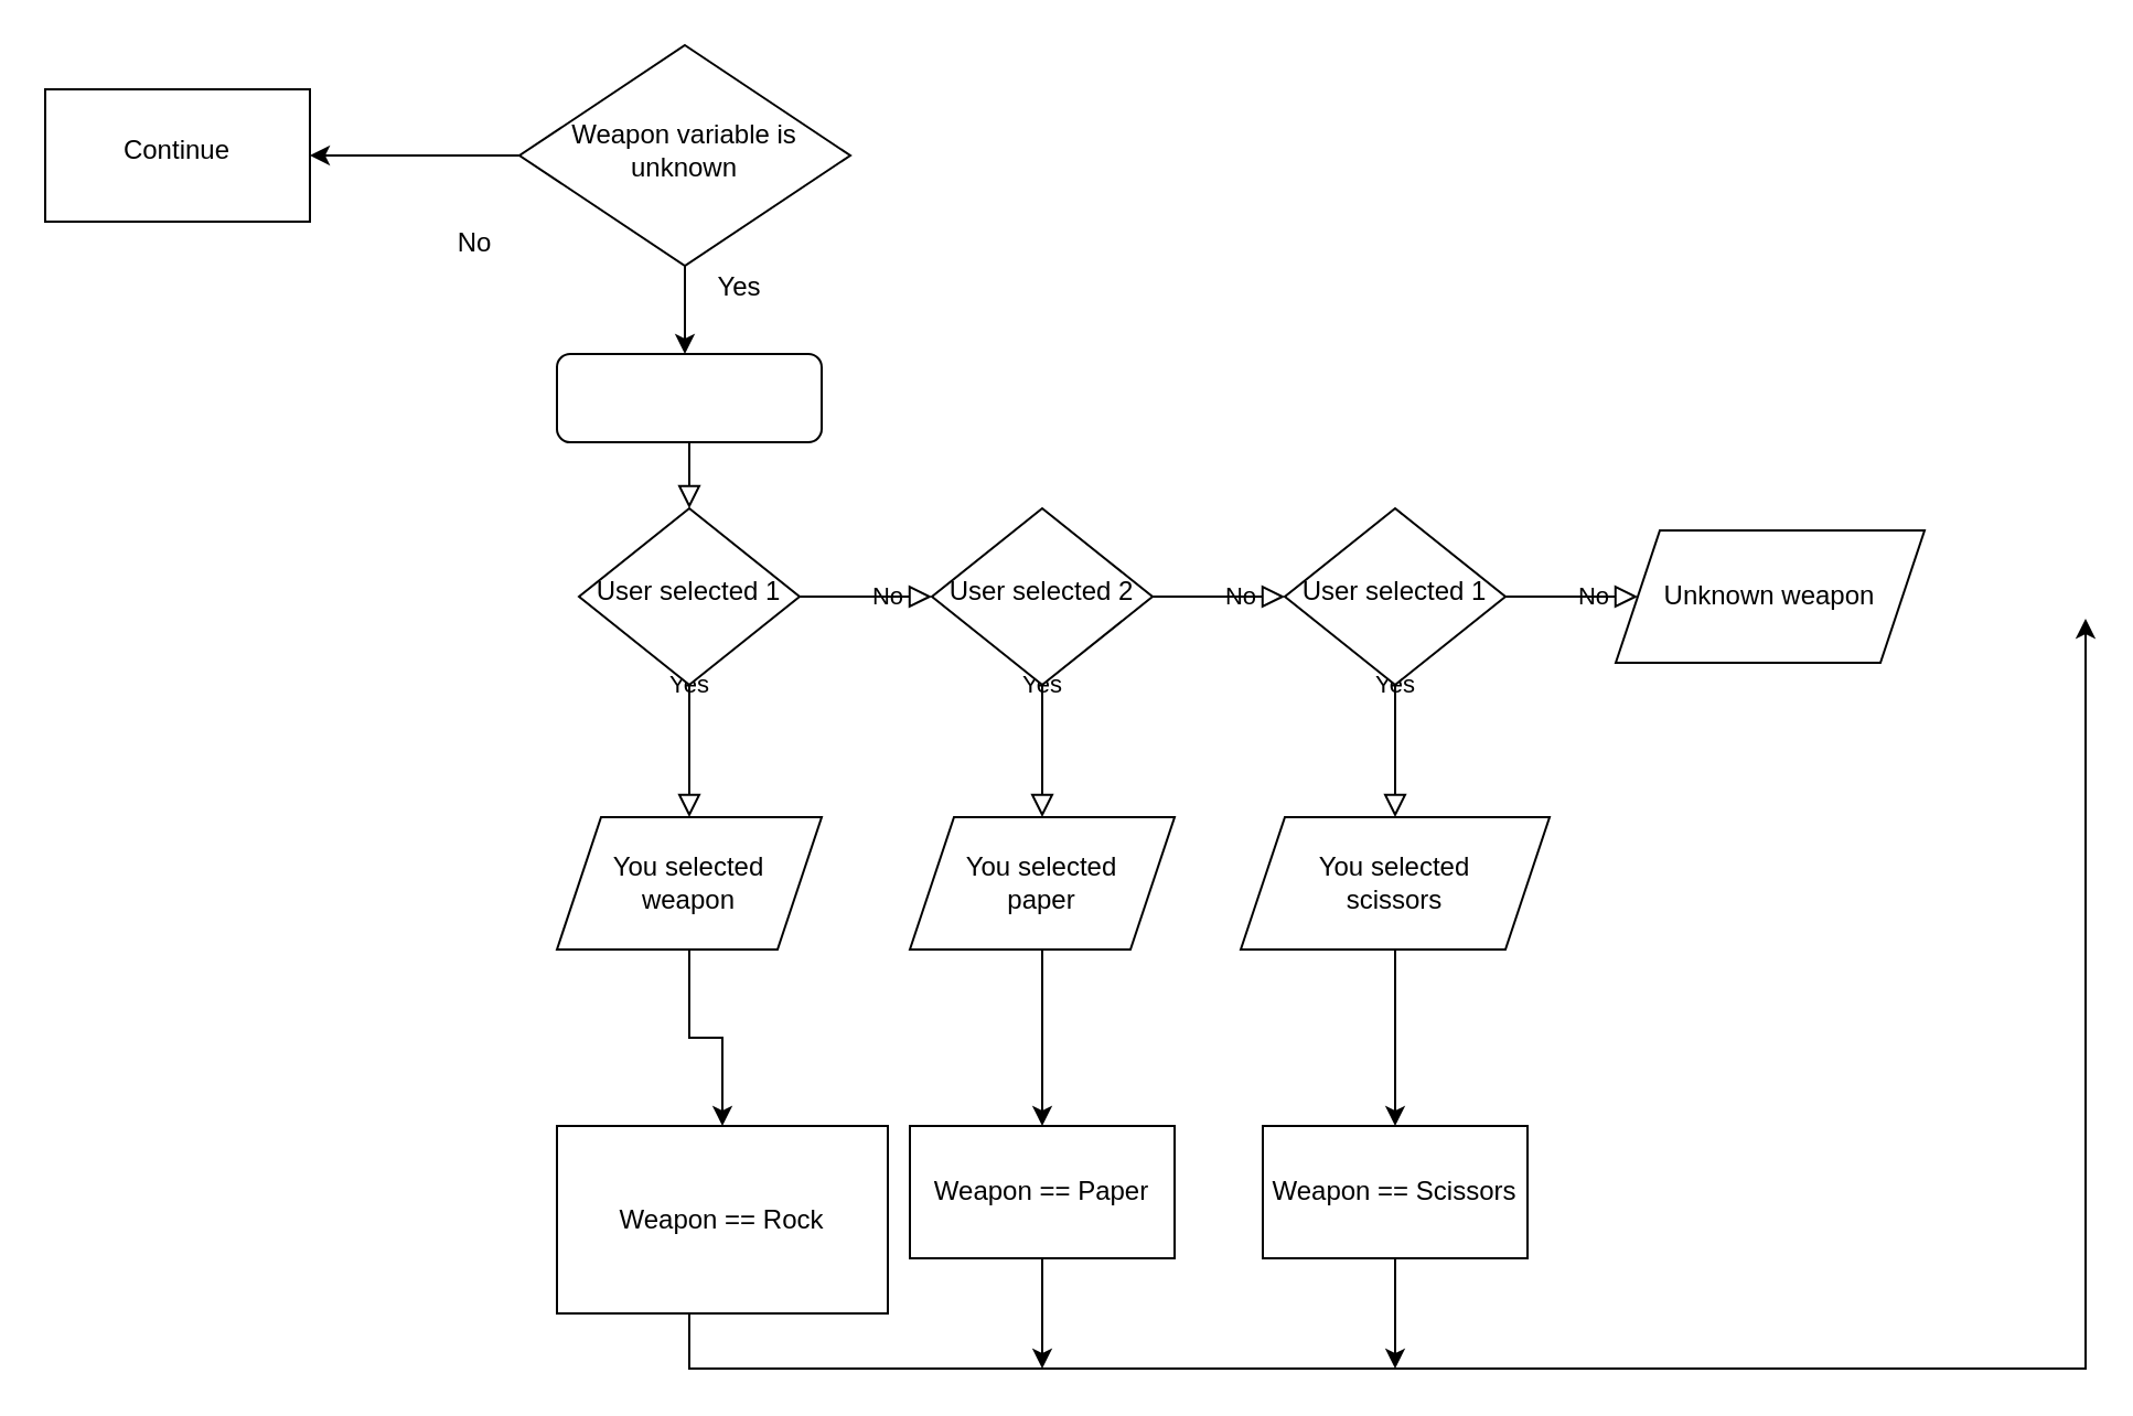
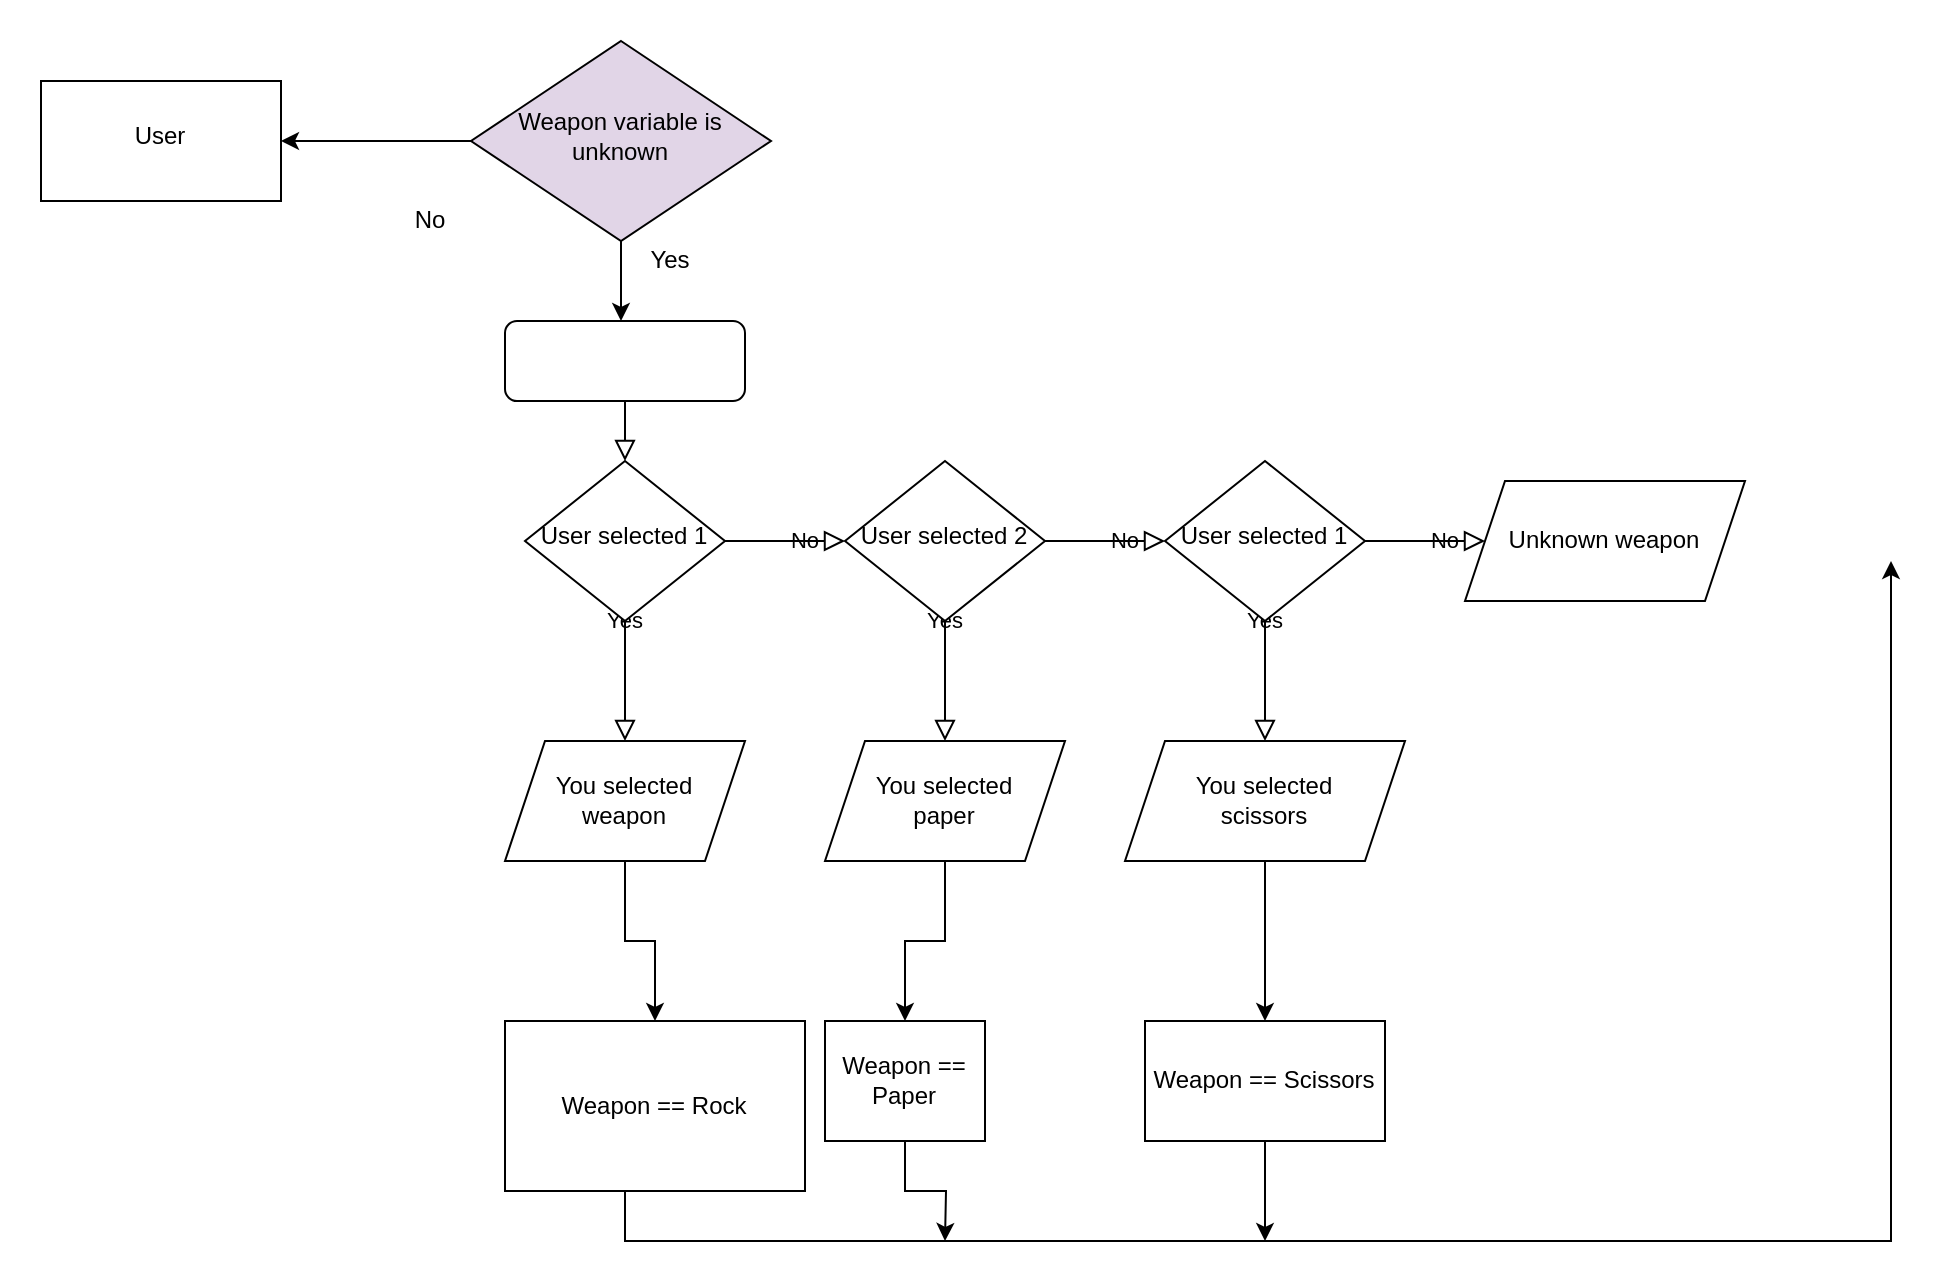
- <mxCell id="31" value="Continue" style="whiteSpace=wrap;html=1;shadow=0;strokeWidth=1;spacing=6;spacingTop=-4;" vertex="1" parent="1"><mxGeometry x="20" y="40" width="120" height="60" as="geometry" /></mxCell>
+ <mxCell id="31" value="User" style="whiteSpace=wrap;html=1;shadow=0;strokeWidth=1;spacing=6;spacingTop=-4;" vertex="1" parent="1"><mxGeometry x="20" y="40" width="120" height="60" as="geometry" /></mxCell>
- <mxCell id="28" value="Weapon variable is unknown" style="rhombus;whiteSpace=wrap;html=1;shadow=0;fontFamily=Helvetica;fontSize=12;align=center;strokeWidth=1;spacing=6;spacingTop=-4;" vertex="1" parent="1"><mxGeometry x="235" y="20" width="150" height="100" as="geometry" /></mxCell>
+ <mxCell id="28" value="Weapon variable is unknown" style="rhombus;whiteSpace=wrap;html=1;shadow=0;fontFamily=Helvetica;fontSize=12;align=center;strokeWidth=1;spacing=6;spacingTop=-4;fillColor=#e1d5e7;" vertex="1" parent="1"><mxGeometry x="235" y="20" width="150" height="100" as="geometry" /></mxCell>
- <mxCell id="23" value="Weapon == Paper" style="whiteSpace=wrap;html=1;" vertex="1" parent="1"><mxGeometry x="412" y="510" width="120" height="60" as="geometry" /></mxCell>
+ <mxCell id="23" value="Weapon == Paper" style="whiteSpace=wrap;html=1;" vertex="1" parent="1"><mxGeometry x="412" y="510" width="80" height="60" as="geometry" /></mxCell>
